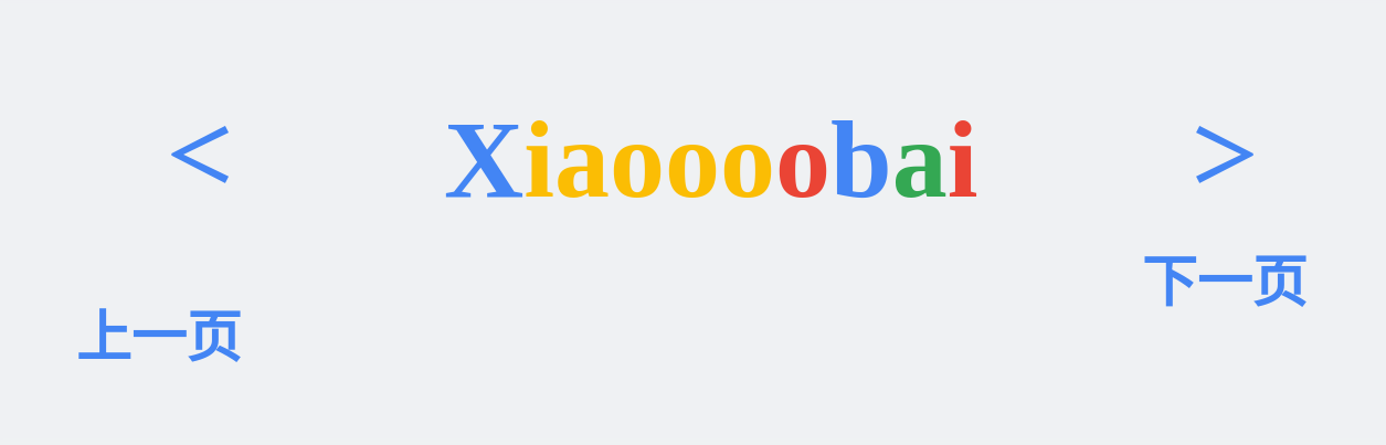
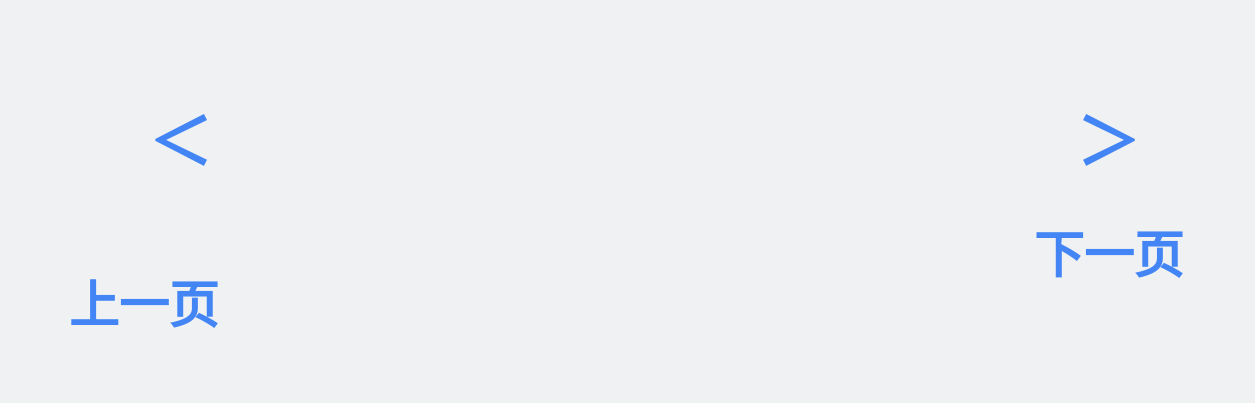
- <mxCell id="2" value="&lt;font style=&quot;font-size: 40px&quot; face=&quot;Verdana&quot;&gt;&lt;b&gt;&lt;font color=&quot;#4385f4&quot; style=&quot;font-size: 40px&quot;&gt;X&lt;/font&gt;&lt;font color=&quot;#fbbd04&quot; style=&quot;font-size: 40px&quot;&gt;iaooo&lt;/font&gt;&lt;font color=&quot;#ea4435&quot; style=&quot;font-size: 40px&quot;&gt;o&lt;/font&gt;&lt;font color=&quot;#4385f4&quot; style=&quot;font-size: 40px&quot;&gt;b&lt;/font&gt;&lt;font color=&quot;#34a853&quot; style=&quot;font-size: 40px&quot;&gt;a&lt;/font&gt;&lt;font color=&quot;#ea4435&quot; style=&quot;font-size: 40px&quot;&gt;i&lt;/font&gt;&lt;/b&gt;&lt;/font&gt;" style="text;html=1;strokeColor=none;fillColor=none;align=center;verticalAlign=middle;whiteSpace=wrap;rounded=0;" parent="1" vertex="1"><mxGeometry x="114.25" y="20" width="287" height="74" as="geometry" /></mxCell>
